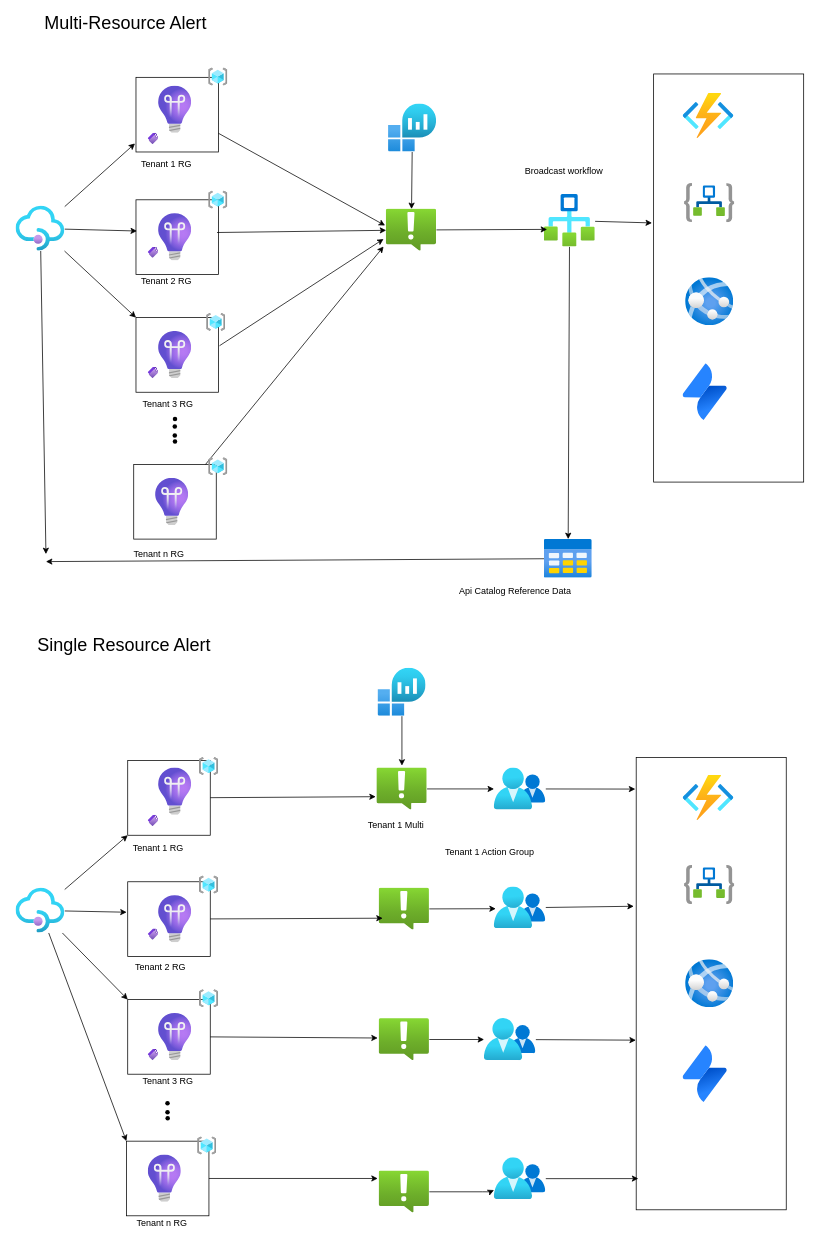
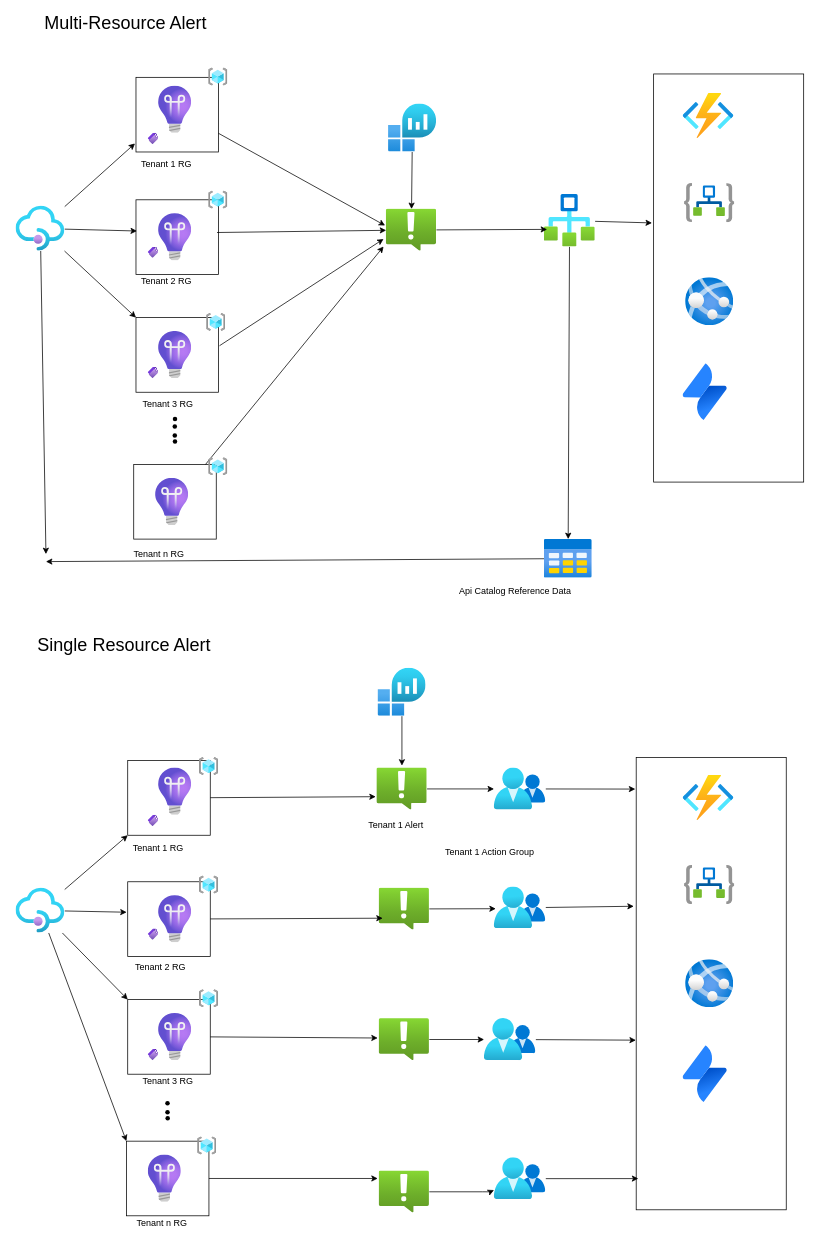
- <mxCell id="72" value="Broadcast workflow" style="text;html=1;align=center;verticalAlign=middle;resizable=0;points=[];autosize=1;strokeColor=none;fillColor=none;" parent="1" vertex="1"><mxGeometry x="690.75" y="218" width="120" height="20" as="geometry" /></mxCell>
- <mxCell id="109" value="Tenant 1 Multi" style="text;html=1;align=center;verticalAlign=middle;resizable=0;points=[];autosize=1;strokeColor=none;fillColor=none;" parent="1" vertex="1"><mxGeometry x="482.25" y="1090" width="90" height="20" as="geometry" /></mxCell>
+ <mxCell id="109" value="Tenant 1 Alert" style="text;html=1;align=center;verticalAlign=middle;resizable=0;points=[];autosize=1;strokeColor=none;fillColor=none;" parent="1" vertex="1"><mxGeometry x="482.25" y="1090" width="90" height="20" as="geometry" /></mxCell>
